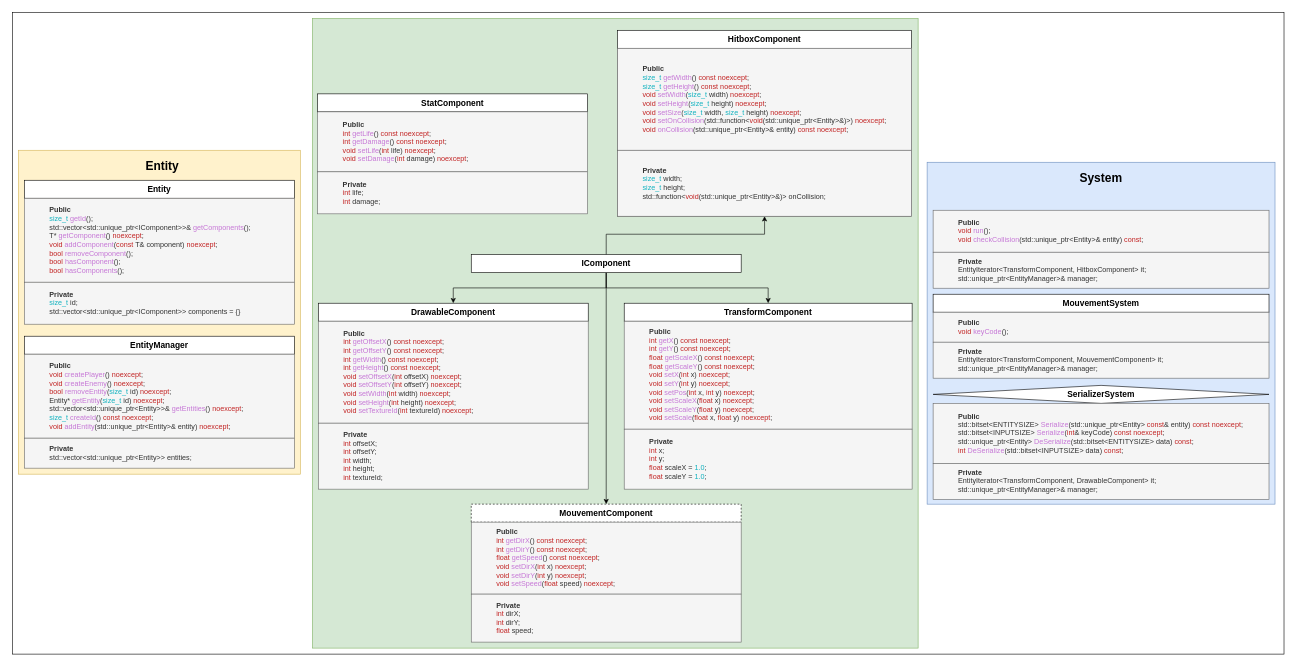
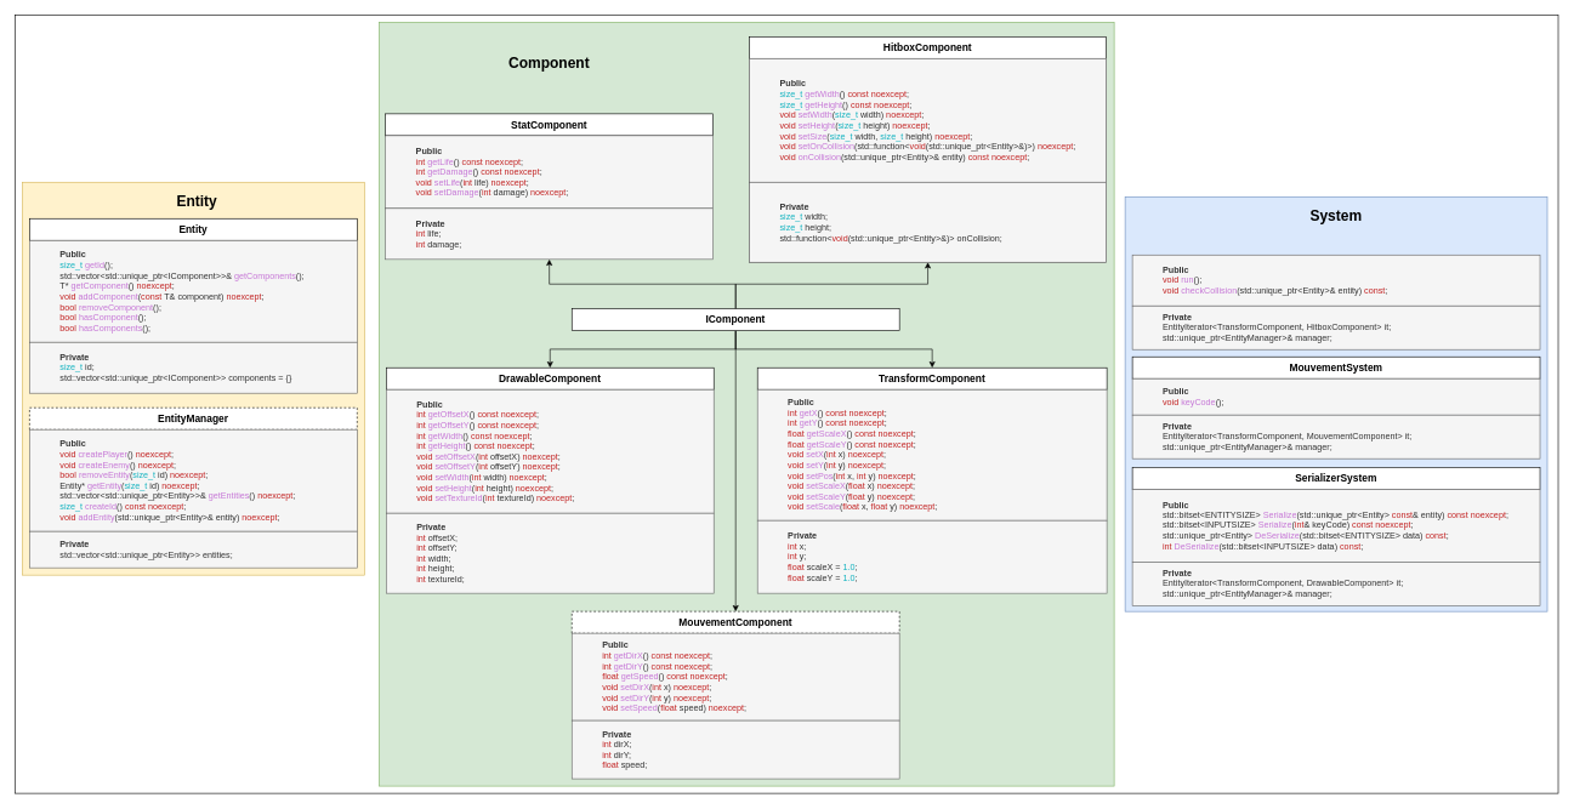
+ <mxCell id="18" value="&lt;font style=&quot;font-size: 20px;&quot;&gt;&lt;b&gt;Component&lt;/b&gt;&lt;/font&gt;" style="text;html=1;strokeColor=none;fillColor=none;align=center;verticalAlign=middle;whiteSpace=wrap;rounded=0;" parent="1" vertex="1"><mxGeometry x="694" y="70" width="120" height="30" as="geometry" /></mxCell>
+ <mxCell id="15" style="edgeStyle=orthogonalEdgeStyle;rounded=0;orthogonalLoop=1;jettySize=auto;html=1;entryX=0.5;entryY=1;entryDx=0;entryDy=0;fontColor=#C22323;" edge="1" parent="1" source="17" target="30"><mxGeometry relative="1" as="geometry" /></mxCell>
- <mxCell id="8" value="&lt;b style=&quot;font-size: 14px;&quot;&gt;&lt;font style=&quot;font-size: 14px;&quot;&gt;Entity&lt;/font&gt;Manager&lt;/b&gt;" style="rounded=0;whiteSpace=wrap;html=1;" parent="1" vertex="1"><mxGeometry x="40" y="560" width="450" height="30" as="geometry" /></mxCell>
+ <mxCell id="8" value="&lt;b style=&quot;font-size: 14px;&quot;&gt;&lt;font style=&quot;font-size: 14px;&quot;&gt;Entity&lt;/font&gt;Manager&lt;/b&gt;" style="rounded=0;whiteSpace=wrap;html=1;dashed=1;" parent="1" vertex="1"><mxGeometry x="40" y="560" width="450" height="30" as="geometry" /></mxCell>
- <mxCell id="41" value="&lt;b&gt;&lt;font style=&quot;font-size: 14px;&quot;&gt;SerializerSystem&lt;/font&gt;&lt;/b&gt;" style="rhombus;whiteSpace=wrap;html=1;" parent="1" vertex="1"><mxGeometry x="1555" y="642" width="560" height="30" as="geometry" /></mxCell>
+ <mxCell id="41" value="&lt;b&gt;&lt;font style=&quot;font-size: 14px;&quot;&gt;SerializerSystem&lt;/font&gt;&lt;/b&gt;" style="rounded=0;whiteSpace=wrap;html=1;" parent="1" vertex="1"><mxGeometry x="1555" y="642" width="560" height="30" as="geometry" /></mxCell>
